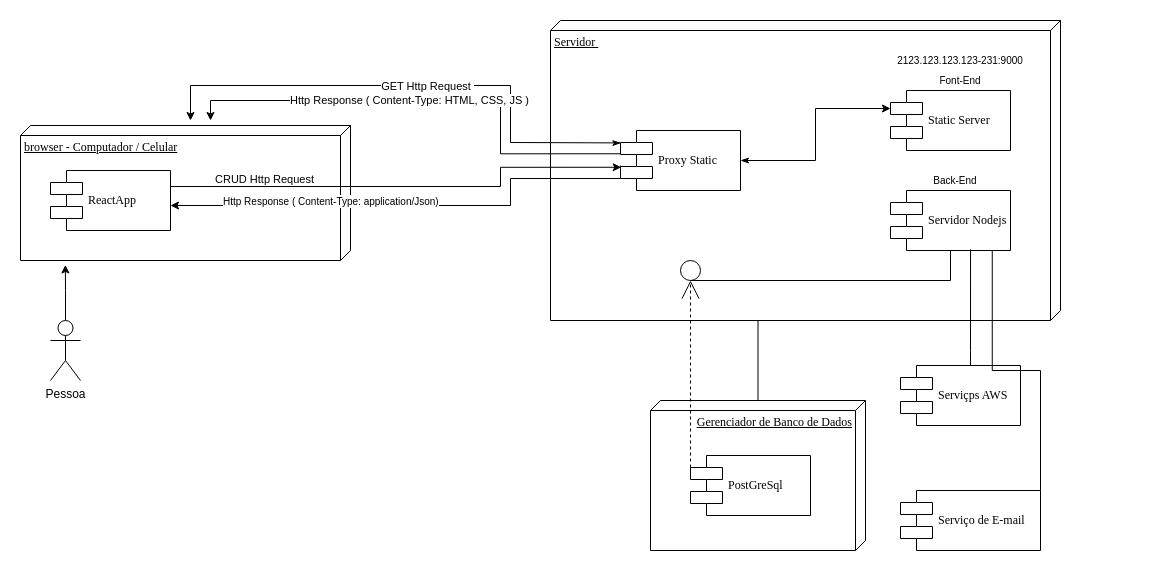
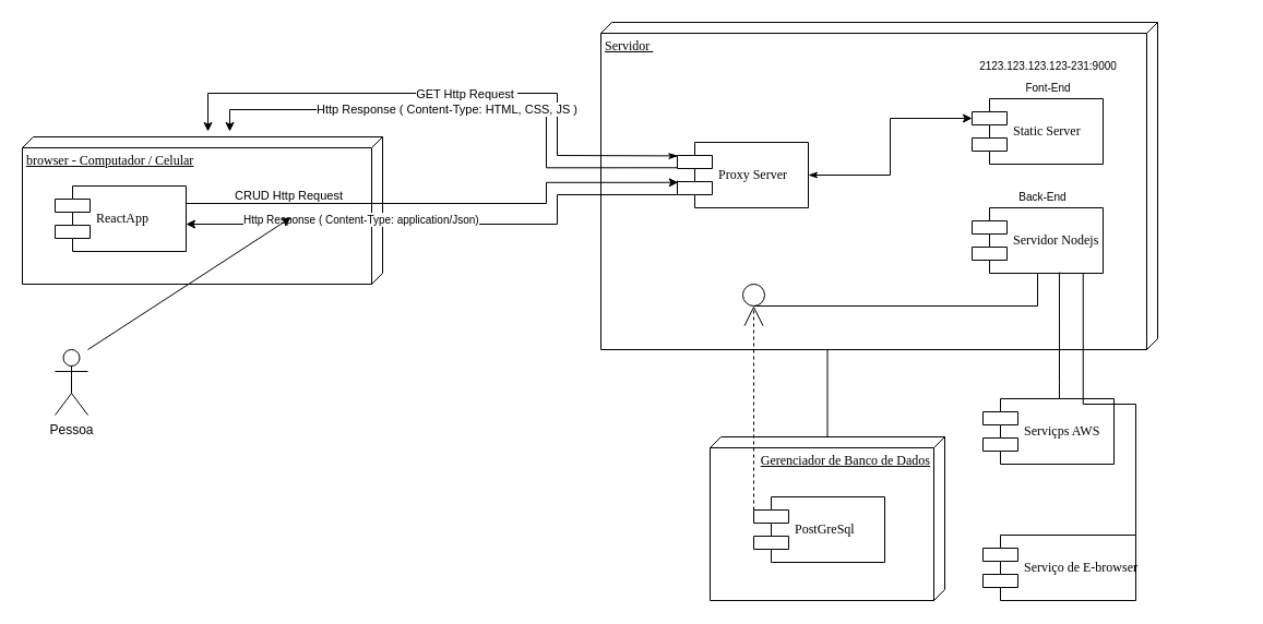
- <mxCell id="24" value="Proxy Static" style="shape=component;align=left;spacingLeft=36;rounded=0;shadow=0;comic=0;labelBackgroundColor=none;strokeWidth=1;fontFamily=Verdana;fontSize=12;html=1;" vertex="1" parent="1"><mxGeometry x="620" y="130" width="120" height="60" as="geometry" /></mxCell>
+ <mxCell id="24" value="Proxy Server" style="shape=component;align=left;spacingLeft=36;rounded=0;shadow=0;comic=0;labelBackgroundColor=none;strokeWidth=1;fontFamily=Verdana;fontSize=12;html=1;" vertex="1" parent="1"><mxGeometry x="620" y="130" width="120" height="60" as="geometry" /></mxCell>
- <mxCell id="20" style="edgeStyle=orthogonalEdgeStyle;rounded=0;orthogonalLoop=1;jettySize=auto;html=1;entryX=1.033;entryY=0.864;entryDx=0;entryDy=0;entryPerimeter=0;" edge="1" parent="1" source="21" target="3"><mxGeometry relative="1" as="geometry" /></mxCell>
+ <mxCell id="20" style="edgeStyle=orthogonalEdgeStyle;rounded=0;orthogonalLoop=1;jettySize=auto;html=1;" edge="1" parent="1" source="21" target="19"><mxGeometry relative="1" as="geometry" /></mxCell>
- <mxCell id="30" value="&lt;span&gt;Serviço de E-mail&lt;/span&gt;" style="shape=component;align=left;spacingLeft=36;rounded=0;shadow=0;comic=0;labelBackgroundColor=none;strokeWidth=1;fontFamily=Verdana;fontSize=12;html=1;" vertex="1" parent="1"><mxGeometry x="900" y="490" width="140" height="60" as="geometry" /></mxCell>
+ <mxCell id="30" value="&lt;span&gt;Serviço de E-browser&lt;/span&gt;" style="shape=component;align=left;spacingLeft=36;rounded=0;shadow=0;comic=0;labelBackgroundColor=none;strokeWidth=1;fontFamily=Verdana;fontSize=12;html=1;" vertex="1" parent="1"><mxGeometry x="900" y="490" width="140" height="60" as="geometry" /></mxCell>
